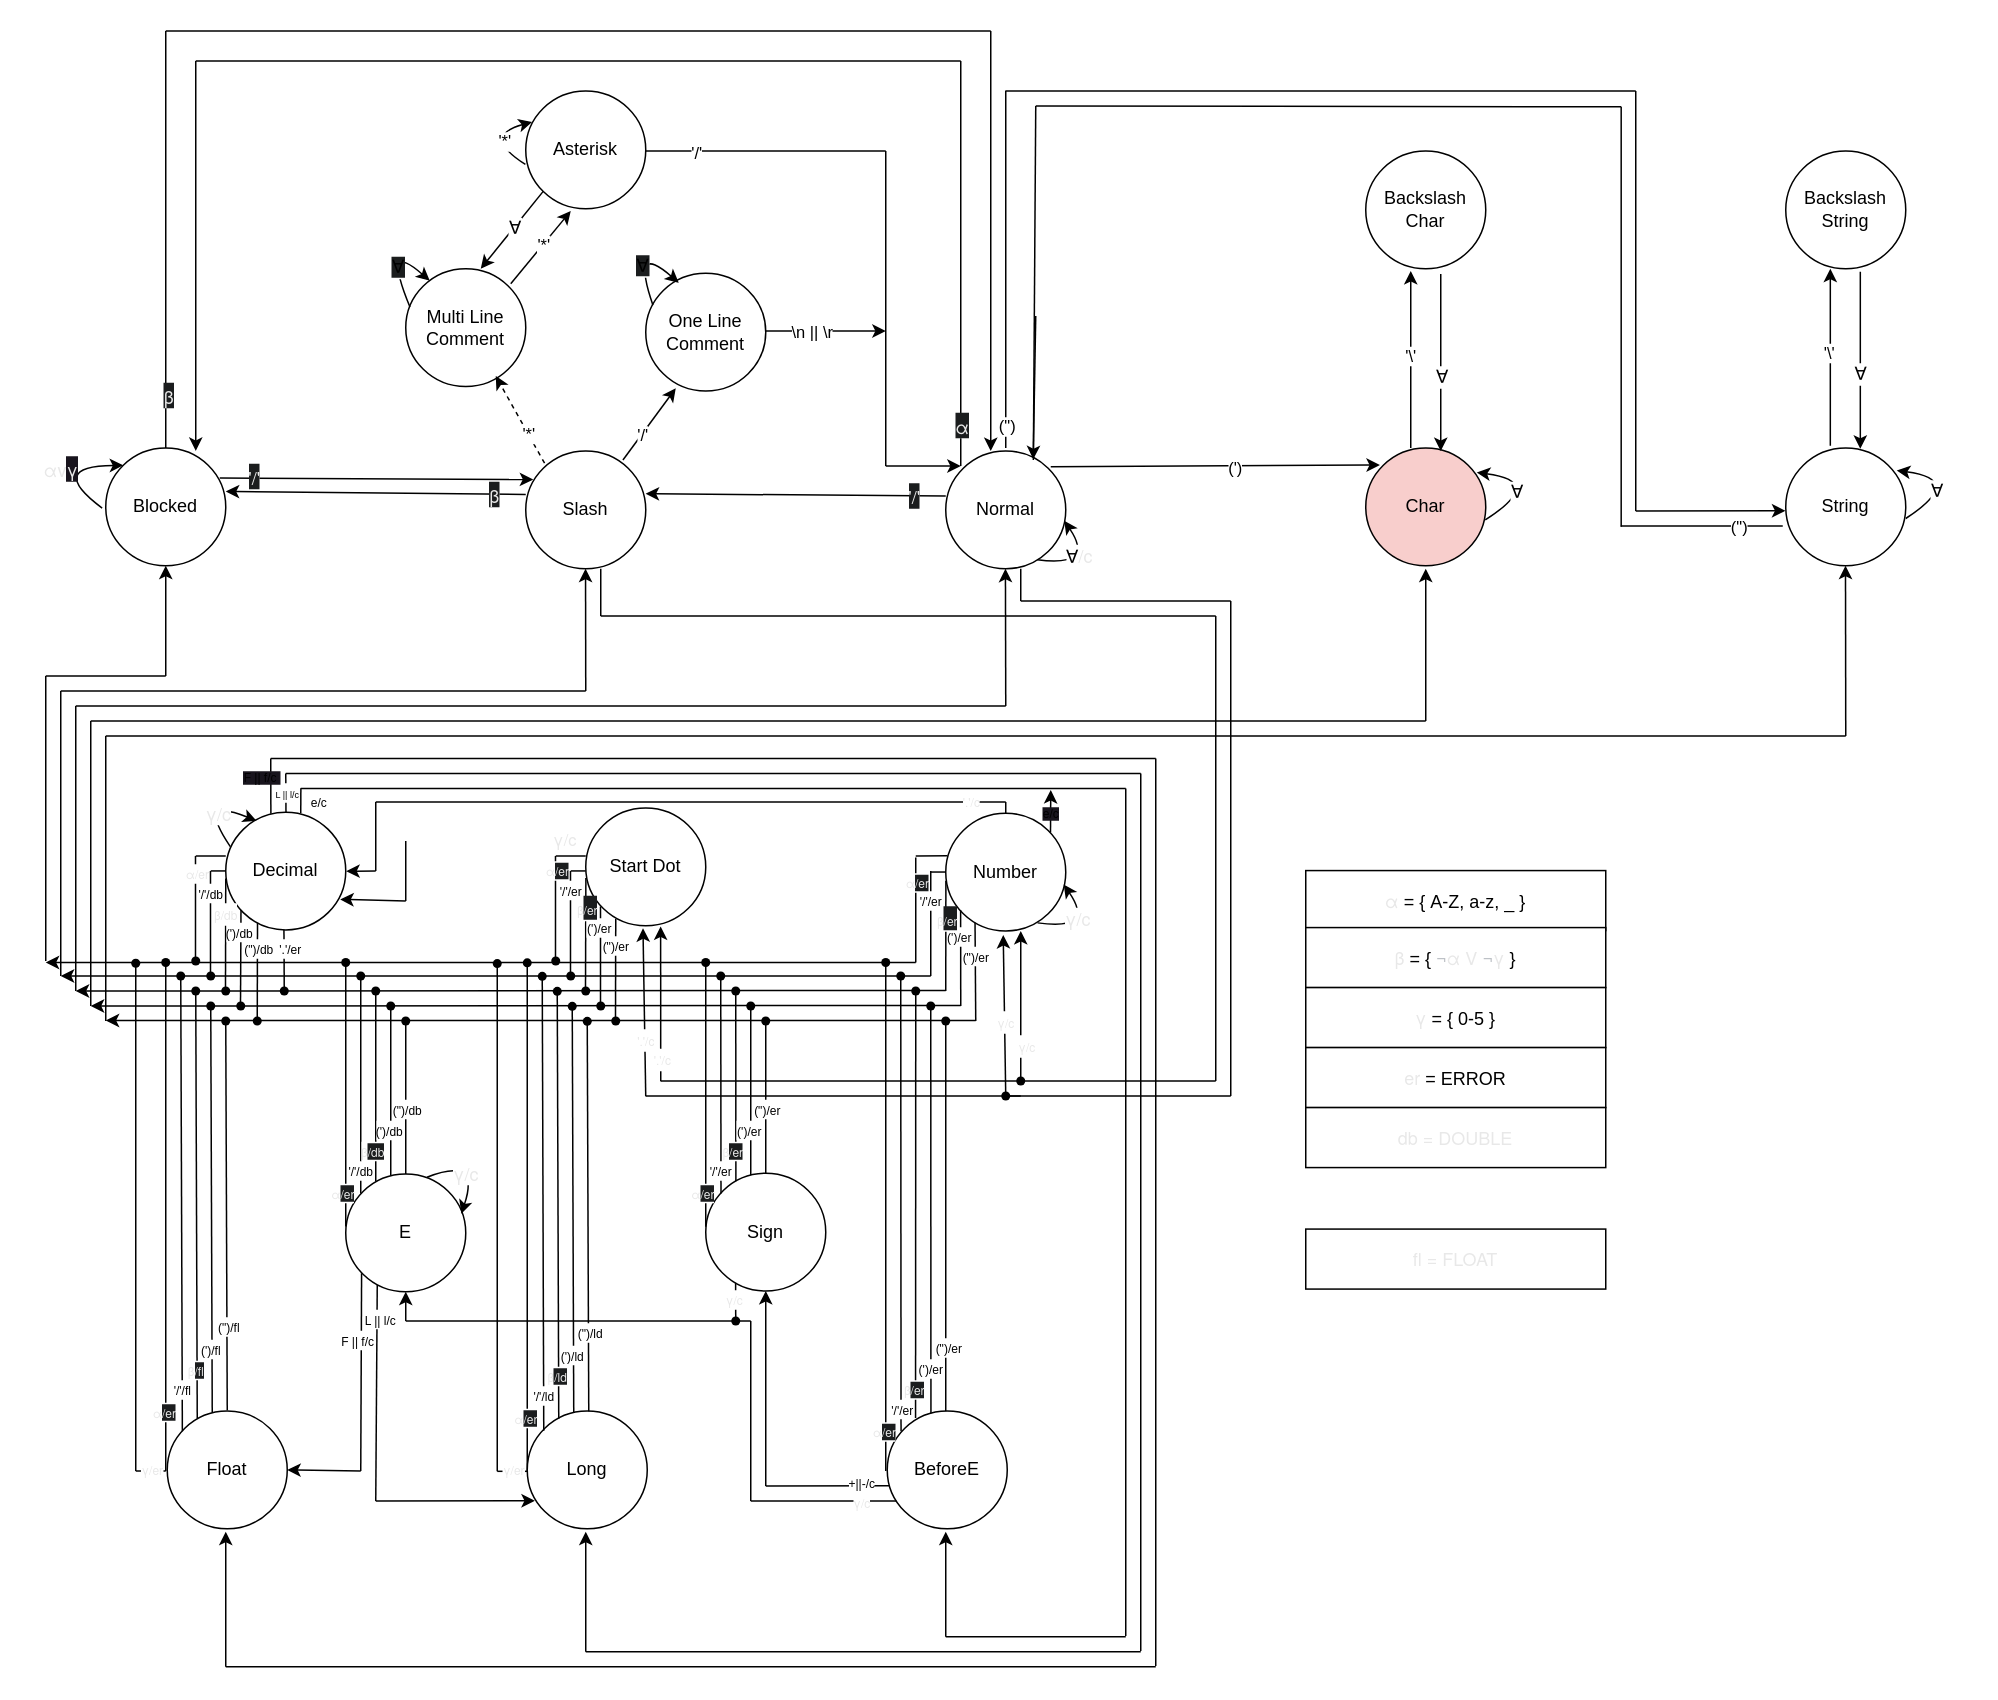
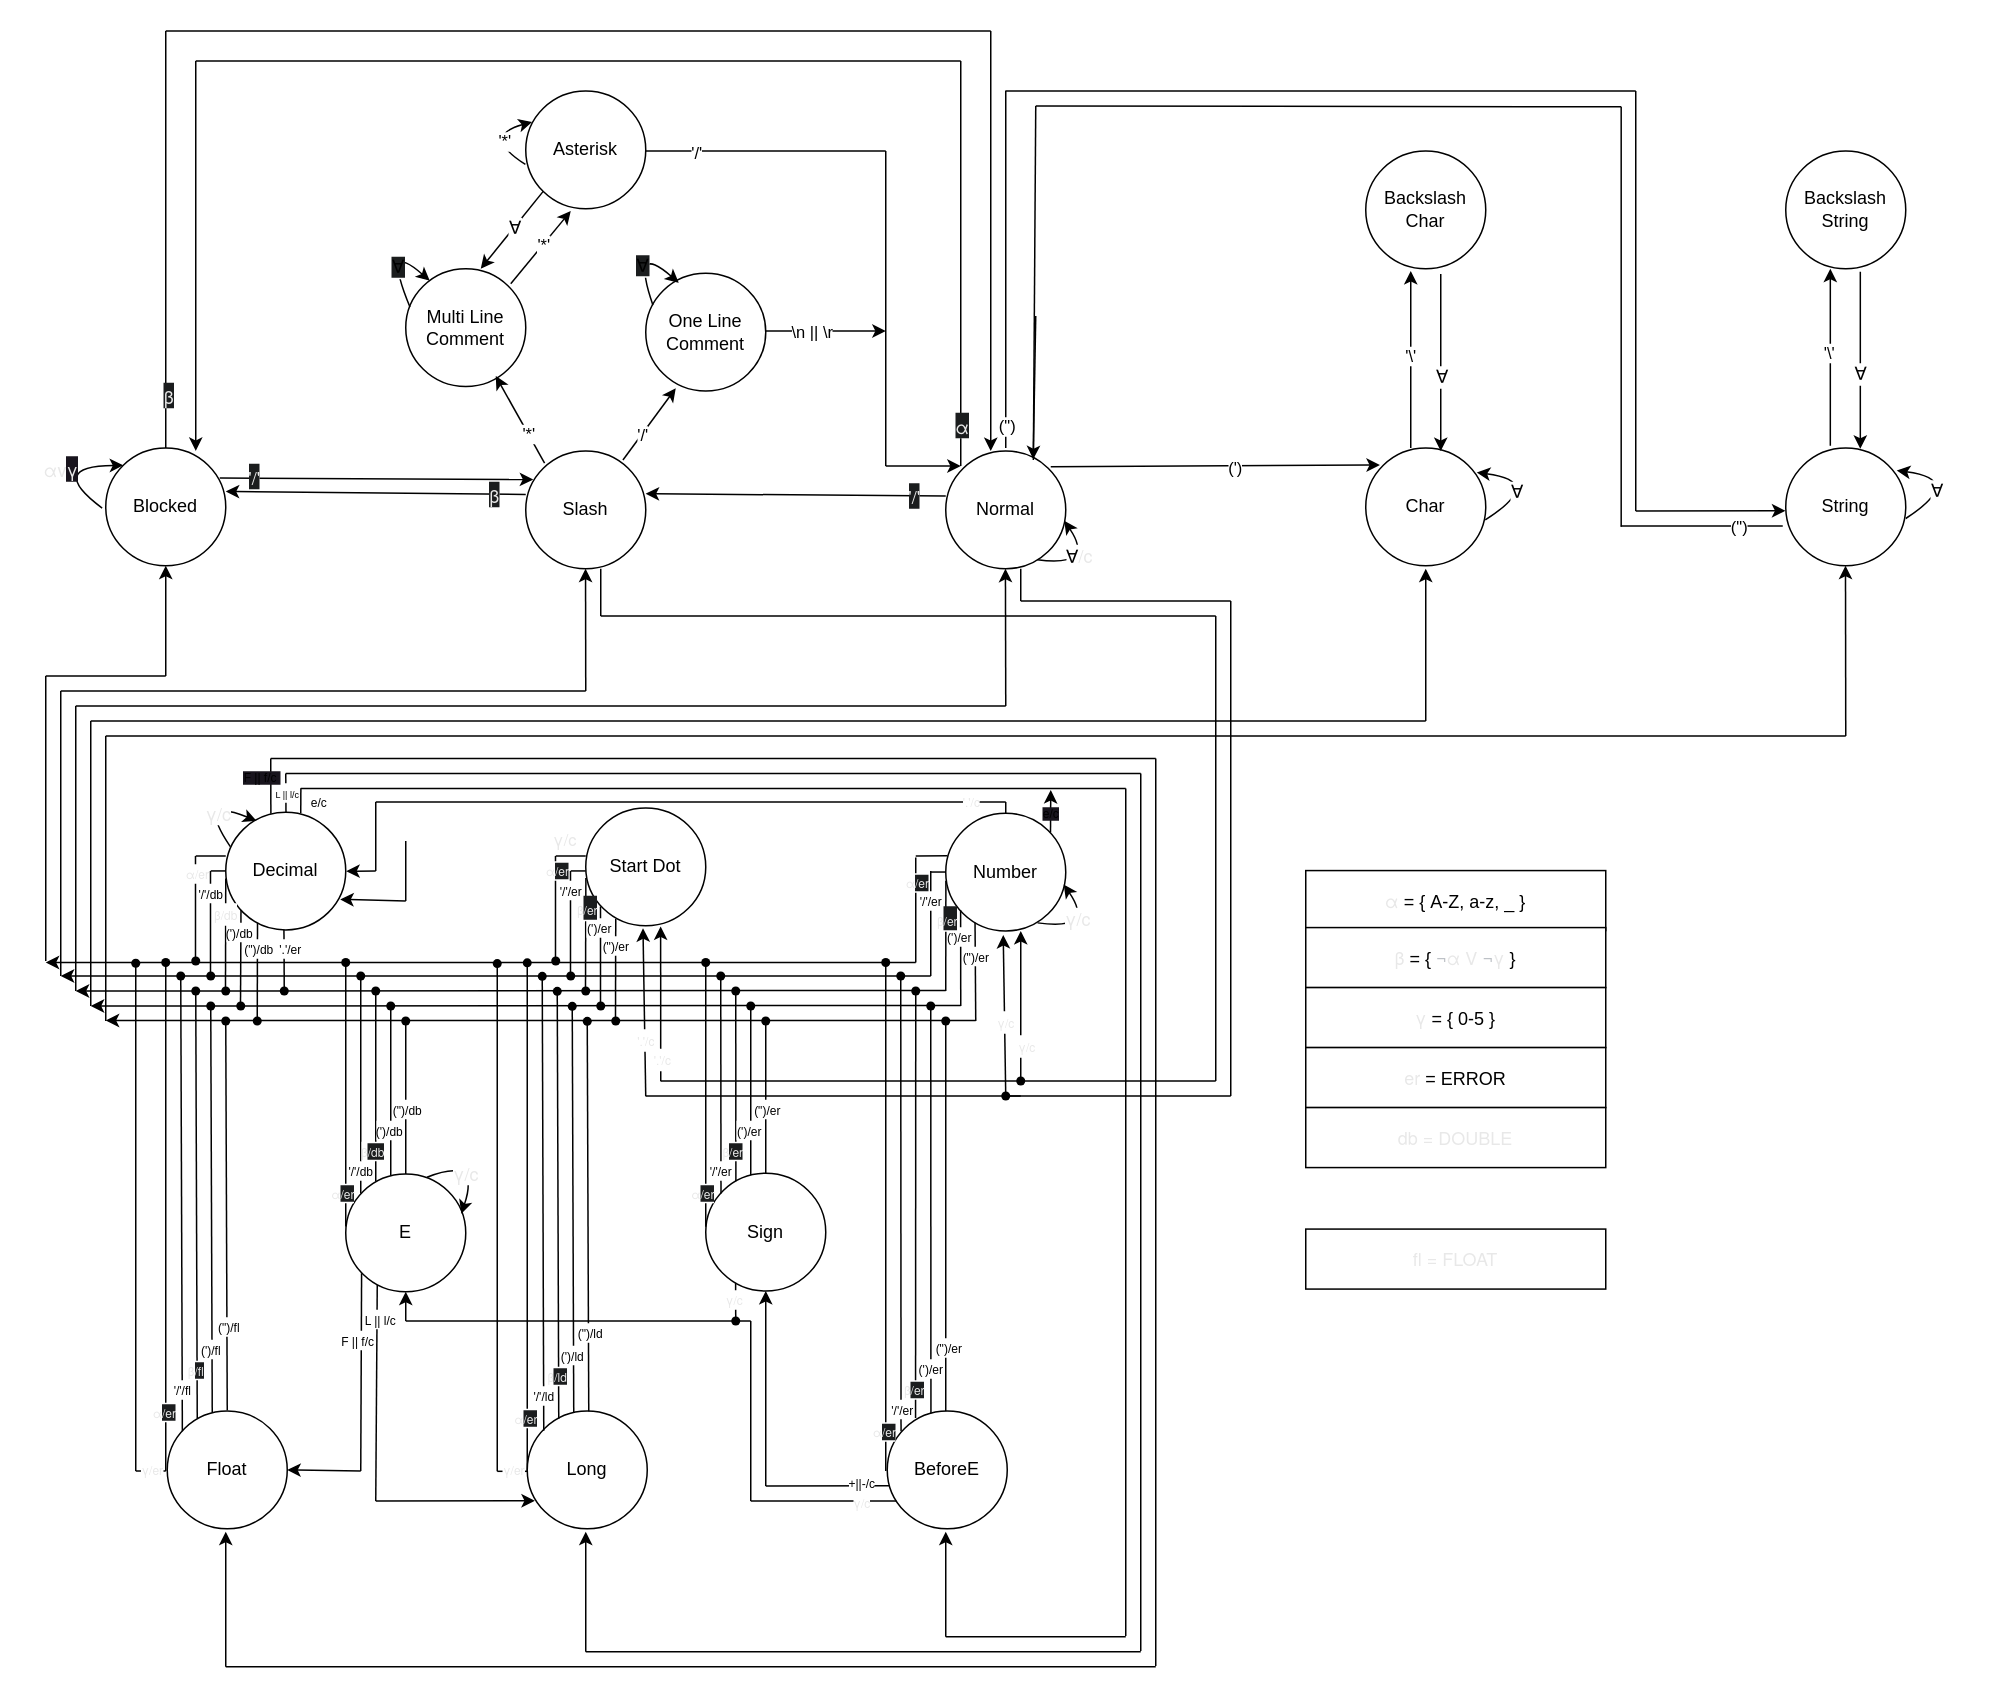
- <mxCell id="45" value="" style="endArrow=classic;html=1;rounded=0;exitX=0.157;exitY=0.104;exitDx=0;exitDy=0;exitPerimeter=0;entryX=0.75;entryY=0.911;entryDx=0;entryDy=0;entryPerimeter=0;dashed=1;" parent="1" source="4" target="31" edge="1"><mxGeometry width="50" height="50" relative="1" as="geometry"><mxPoint x="360" y="305" as="sourcePoint" /><mxPoint x="340" y="260" as="targetPoint" /></mxGeometry></mxCell>
+ <mxCell id="45" value="" style="endArrow=classic;html=1;rounded=0;exitX=0.157;exitY=0.104;exitDx=0;exitDy=0;exitPerimeter=0;entryX=0.75;entryY=0.911;entryDx=0;entryDy=0;entryPerimeter=0;" parent="1" source="4" target="31" edge="1"><mxGeometry width="50" height="50" relative="1" as="geometry"><mxPoint x="360" y="305" as="sourcePoint" /><mxPoint x="340" y="260" as="targetPoint" /></mxGeometry></mxCell>
- <mxCell id="5" value="Char" style="ellipse;whiteSpace=wrap;html=1;fillColor=#f8cecc;" parent="1" vertex="1"><mxGeometry x="910" y="298" width="80" height="78.5" as="geometry" /></mxCell>
+ <mxCell id="5" value="Char" style="ellipse;whiteSpace=wrap;html=1;" parent="1" vertex="1"><mxGeometry x="910" y="298" width="80" height="78.5" as="geometry" /></mxCell>
